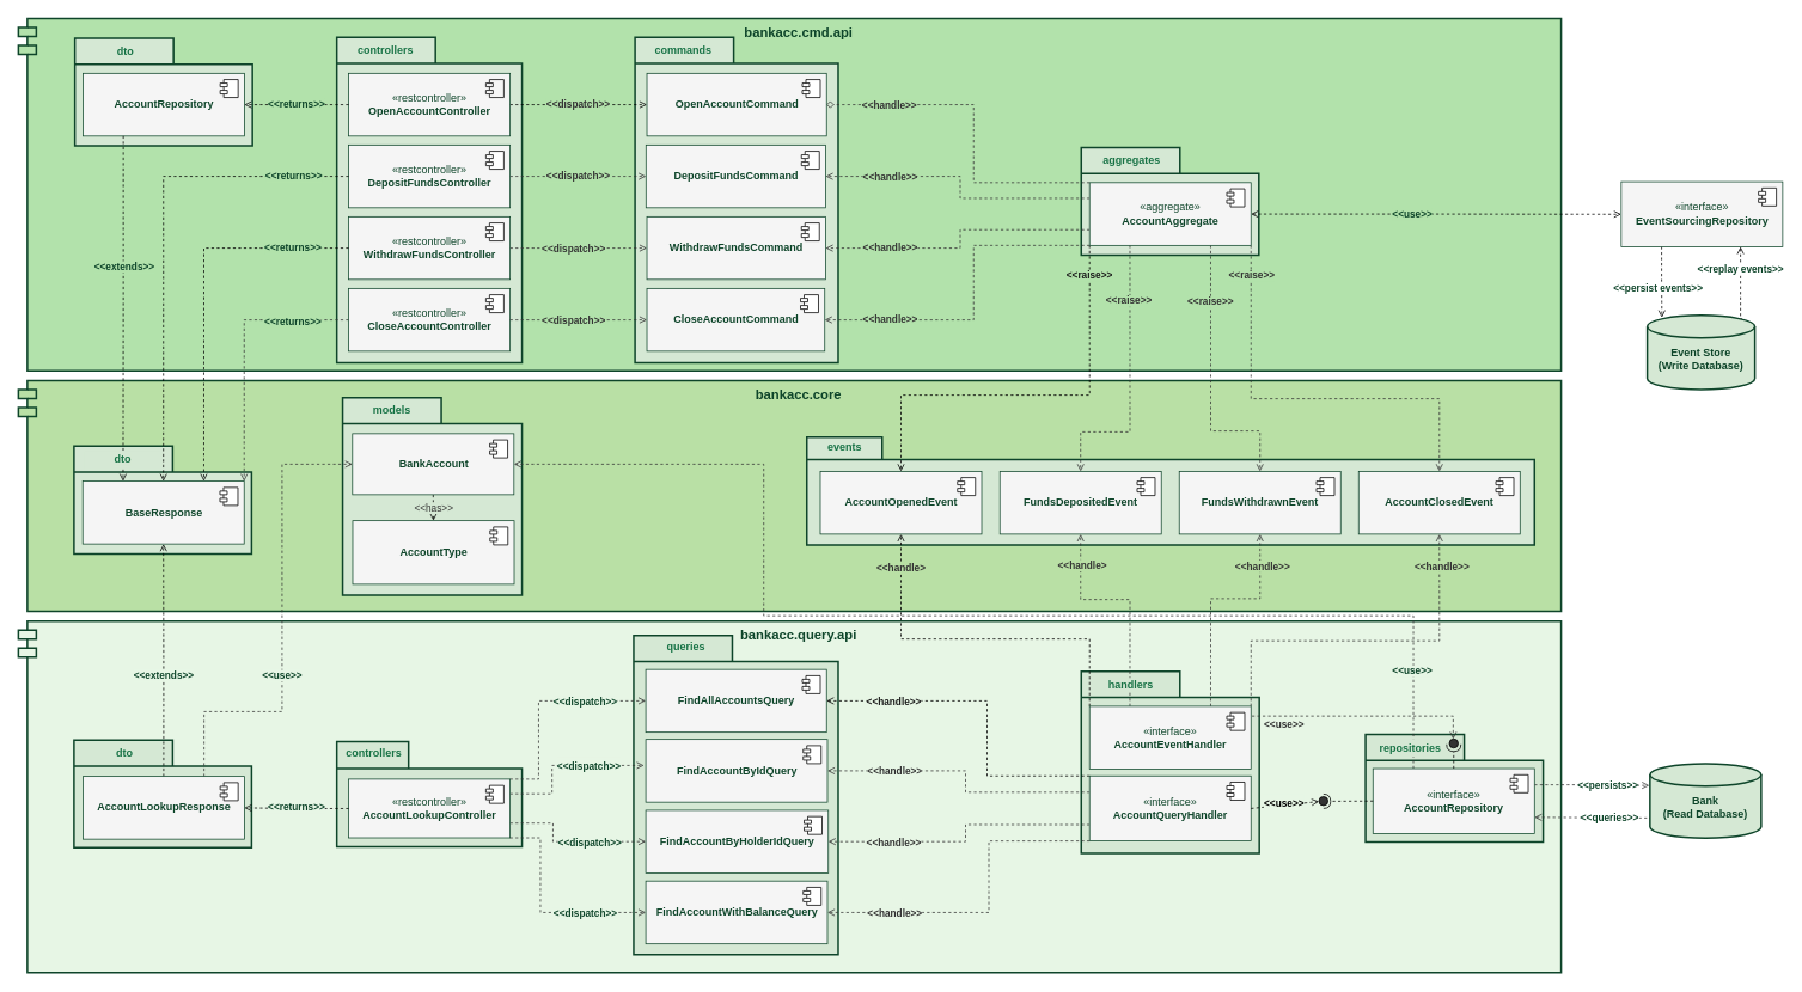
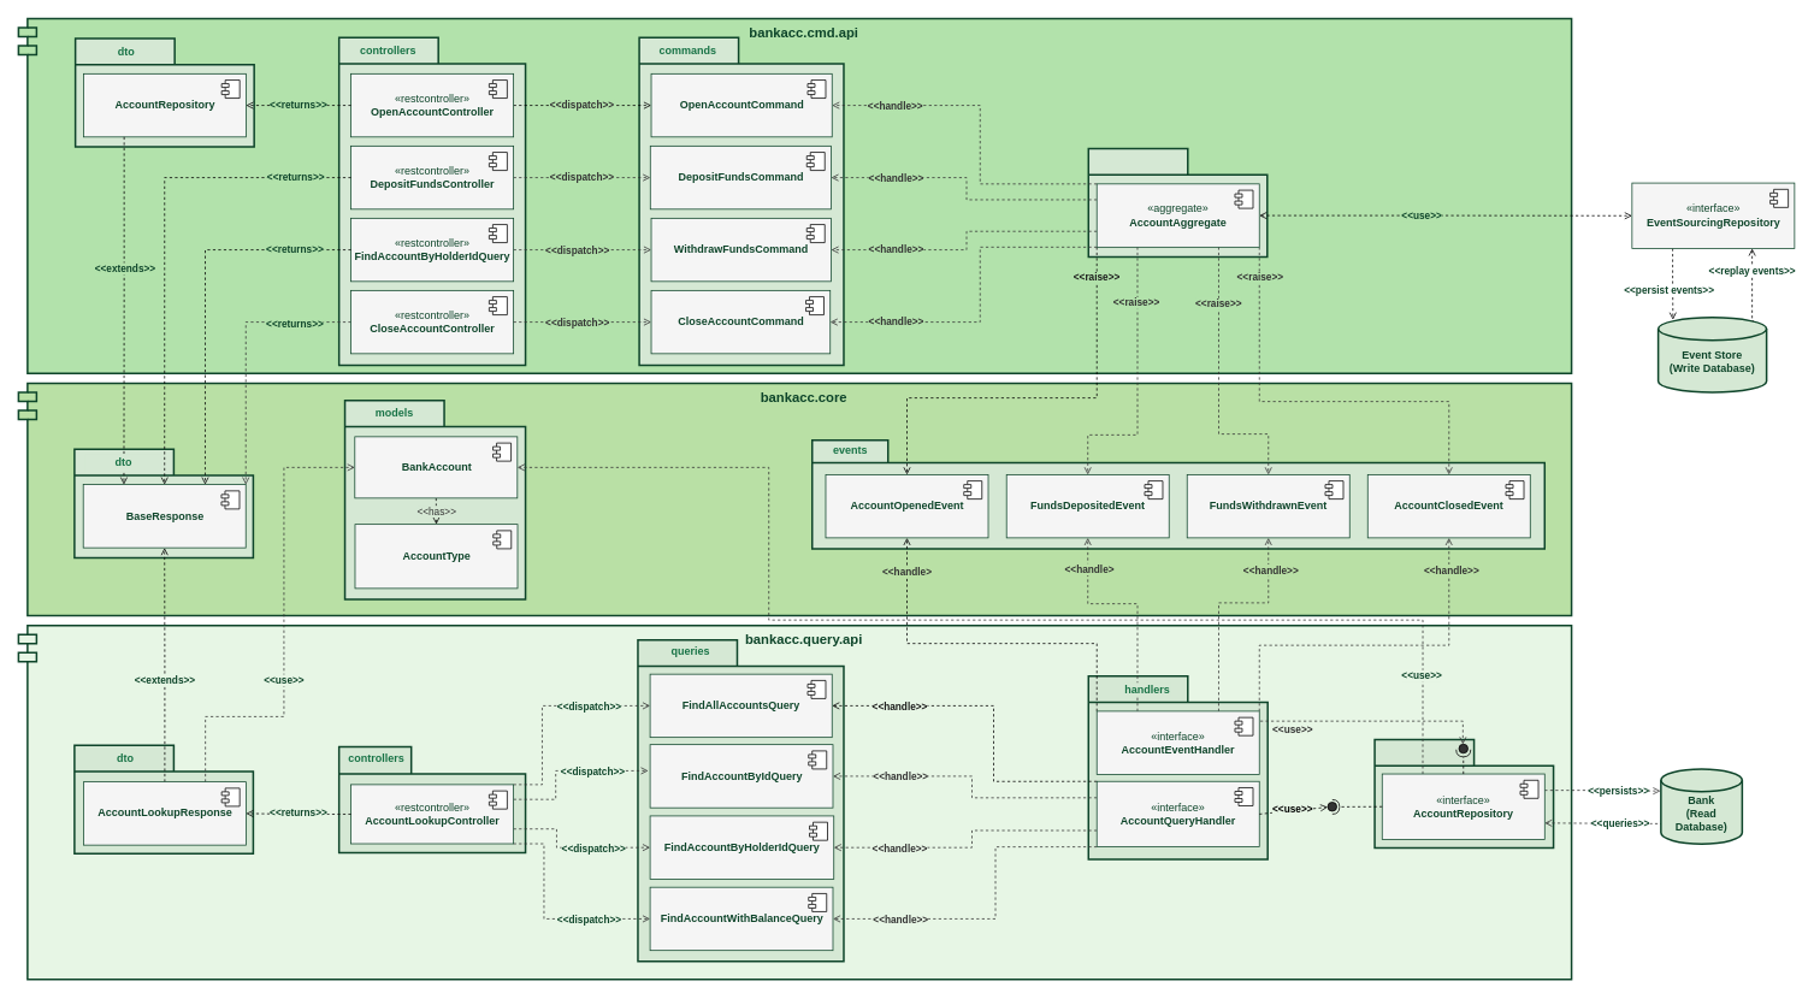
- <mxCell id="13" style="edgeStyle=orthogonalEdgeStyle;rounded=0;orthogonalLoop=1;jettySize=auto;html=1;exitX=0;exitY=0;exitDx=0;exitDy=0;entryX=1;entryY=0.5;entryDx=0;entryDy=0;dashed=1;endArrow=diamond;endFill=0;strokeColor=#333333;fontColor=#9AC7BF;labelBackgroundColor=#B2E2AB;" parent="1" source="31" target="39" edge="1"><mxGeometry relative="1" as="geometry"><Array as="points"><mxPoint x="1085" y="203" /><mxPoint x="1085" y="116" /></Array></mxGeometry></mxCell>
+ <mxCell id="13" style="edgeStyle=orthogonalEdgeStyle;rounded=0;orthogonalLoop=1;jettySize=auto;html=1;exitX=0;exitY=0;exitDx=0;exitDy=0;entryX=1;entryY=0.5;entryDx=0;entryDy=0;dashed=1;endArrow=open;endFill=0;strokeColor=#333333;fontColor=#9AC7BF;labelBackgroundColor=#B2E2AB;" parent="1" source="31" target="39" edge="1"><mxGeometry relative="1" as="geometry"><Array as="points"><mxPoint x="1085" y="203" /><mxPoint x="1085" y="116" /></Array></mxGeometry></mxCell>
- <mxCell id="120" value="aggregates" style="text;html=1;strokeColor=none;fillColor=none;align=center;verticalAlign=middle;whiteSpace=wrap;rounded=0;fontColor=#177245;fontStyle=1" parent="1" vertex="1"><mxGeometry x="1207" y="169" width="109" height="20" as="geometry" /></mxCell>
- <mxCell id="59" value="«restcontroller»&lt;br&gt;&lt;b&gt;WithdrawFundsController&lt;/b&gt;" style="html=1;dropTarget=0;fillColor=#f5f5f5;fontColor=#0E452A;strokeColor=#0E452A;" parent="1" vertex="1"><mxGeometry x="388.25" y="241" width="180" height="70" as="geometry" /></mxCell>
+ <mxCell id="59" value="«restcontroller»&lt;br&gt;&lt;b&gt;FindAccountByHolderIdQuery&lt;/b&gt;" style="html=1;dropTarget=0;fillColor=#f5f5f5;fontColor=#0E452A;strokeColor=#0E452A;" parent="1" vertex="1"><mxGeometry x="388.25" y="241" width="180" height="70" as="geometry" /></mxCell>
- <mxCell id="151" value="handlers" style="text;html=1;strokeColor=none;fillColor=none;align=center;verticalAlign=middle;whiteSpace=wrap;rounded=0;fontColor=#177245;fontStyle=1;labelBackgroundColor=#D5E8D4;" parent="1" vertex="1"><mxGeometry x="1205.5" y="753" width="109" height="20" as="geometry" /></mxCell>
+ <mxCell id="151" value="handlers" style="text;html=1;strokeColor=none;fillColor=none;align=center;verticalAlign=middle;whiteSpace=wrap;rounded=0;fontColor=#177245;fontStyle=1;labelBackgroundColor=#D5E8D4;" parent="1" vertex="1"><mxGeometry x="1215.5" y="753" width="109" height="20" as="geometry" /></mxCell>
- <mxCell id="163" value="repositories" style="text;html=1;strokeColor=none;align=center;verticalAlign=middle;whiteSpace=wrap;rounded=0;fontColor=#177245;fontStyle=1;fillColor=#D5E8D4;" parent="1" vertex="1"><mxGeometry x="1540" y="823.5" width="64" height="20" as="geometry" /></mxCell>
- <mxCell id="111" value="&lt;div&gt;&lt;br&gt;&lt;/div&gt;&lt;div&gt;Bank&lt;/div&gt;&lt;div&gt;(Read Database)&lt;br&gt;&lt;/div&gt;" style="shape=cylinder2;whiteSpace=wrap;html=1;boundedLbl=1;backgroundOutline=1;size=12.583;fillColor=#d5e8d4;strokeColor=#0E452A;strokeWidth=2;fontColor=#0E452A;fontStyle=1" parent="1" vertex="1"><mxGeometry x="1839" y="851" width="124" height="83" as="geometry" /></mxCell>
+ <mxCell id="111" value="&lt;div&gt;&lt;br&gt;&lt;/div&gt;&lt;div&gt;Bank&lt;/div&gt;&lt;div&gt;(Read Database)&lt;br&gt;&lt;/div&gt;" style="shape=cylinder2;whiteSpace=wrap;html=1;boundedLbl=1;backgroundOutline=1;size=12.583;fillColor=#d5e8d4;strokeColor=#0E452A;strokeWidth=2;fontColor=#0E452A;fontStyle=1" parent="1" vertex="1"><mxGeometry x="1839" y="851" width="90" height="83" as="geometry" /></mxCell>
